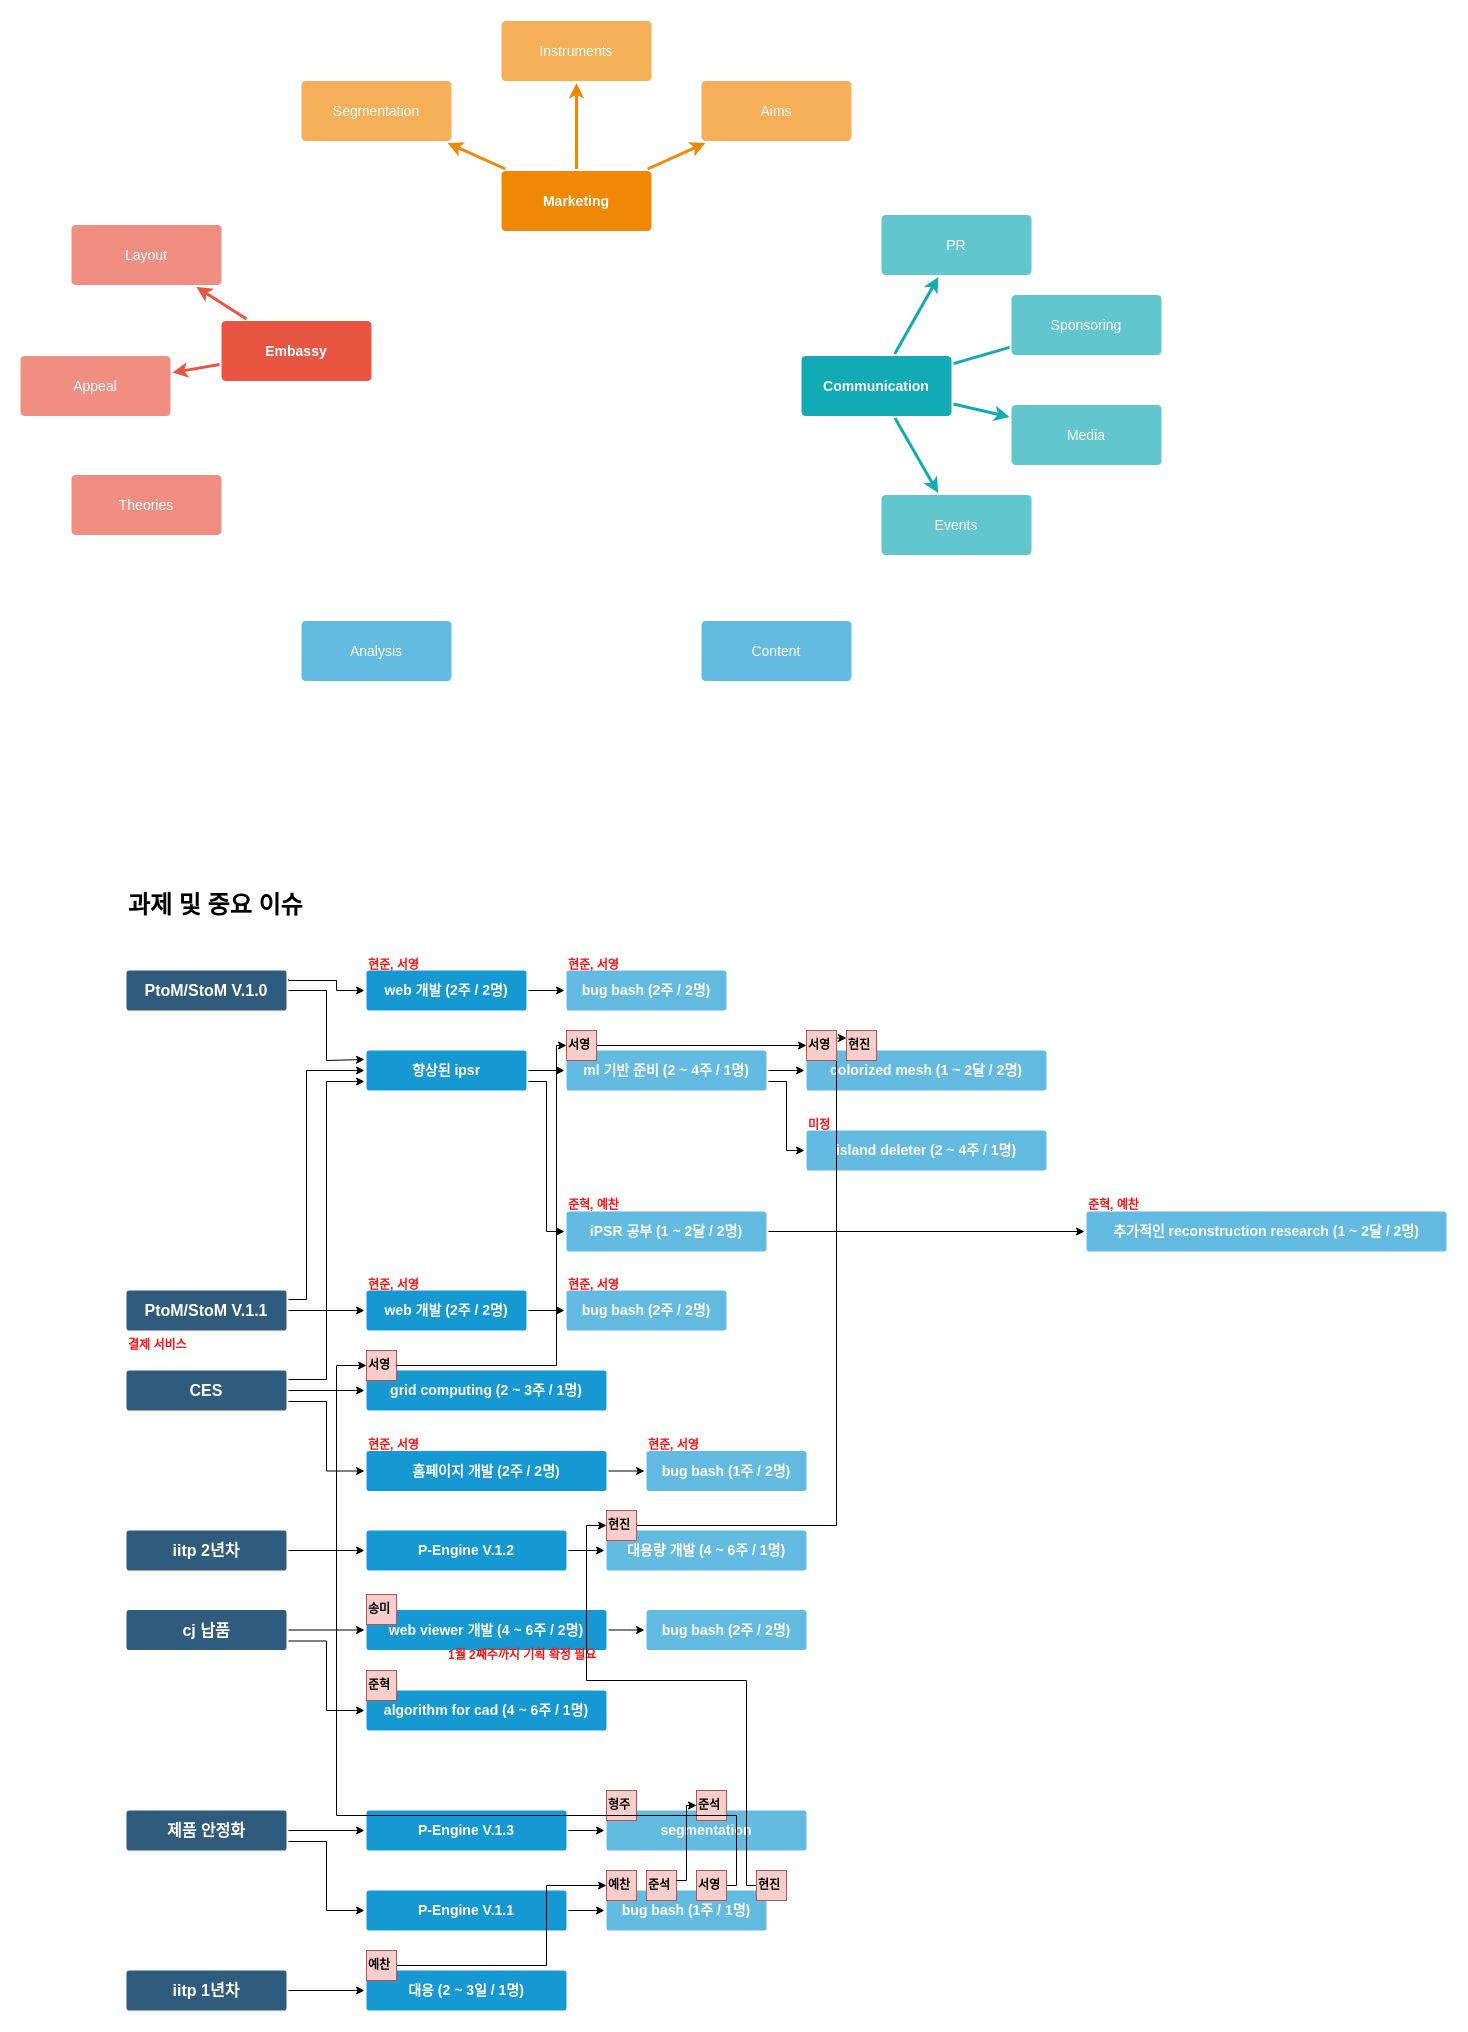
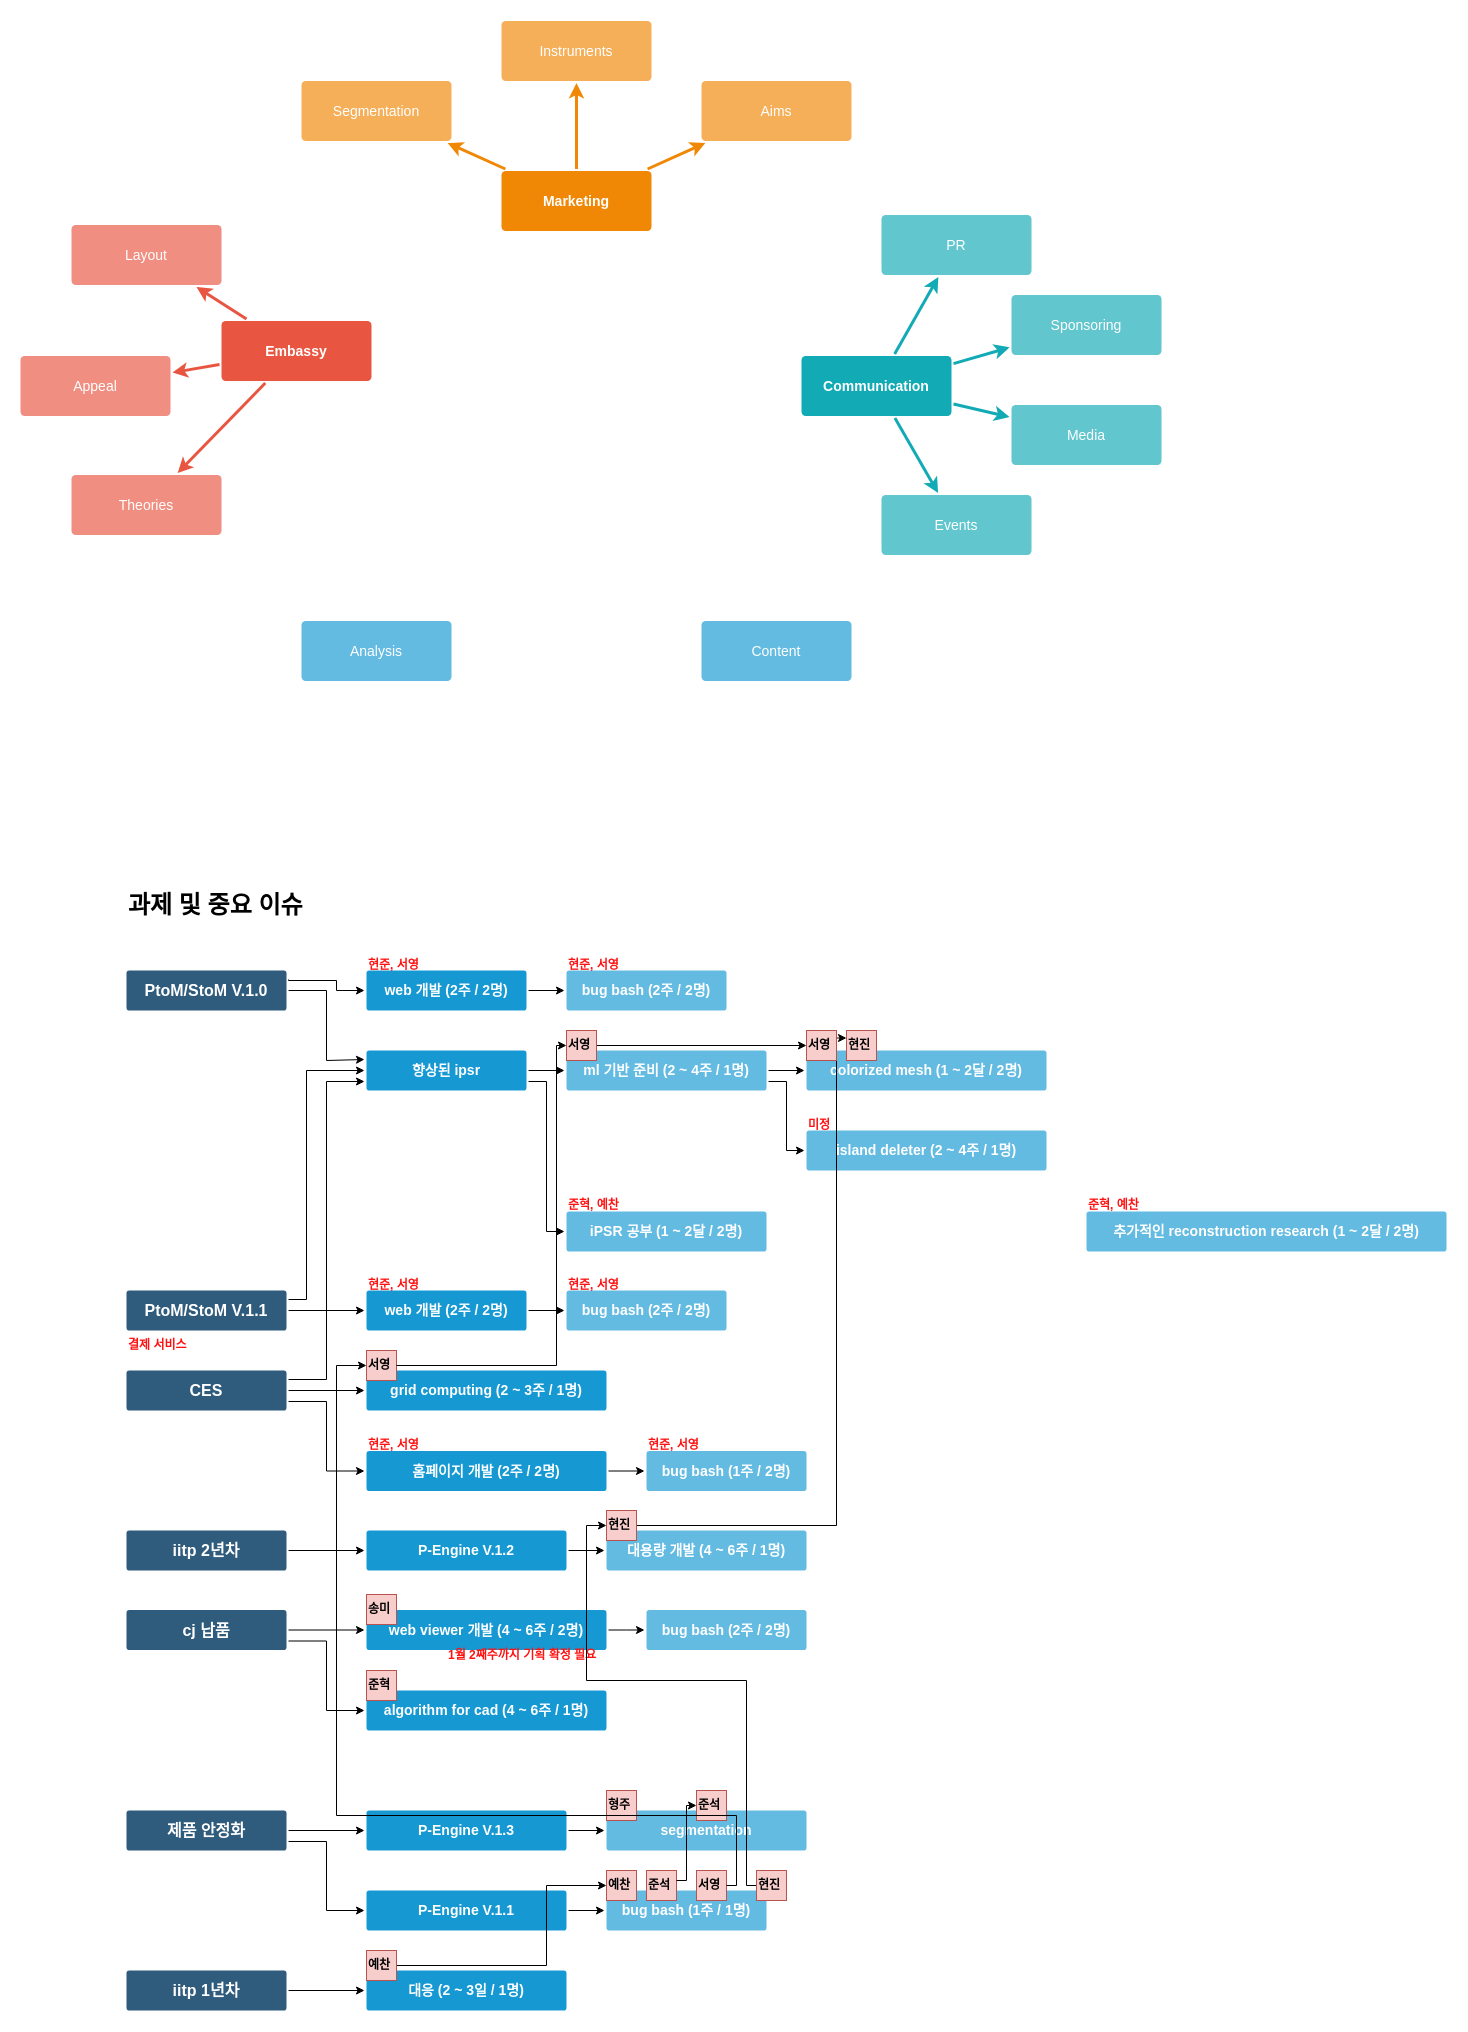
- <mxCell id="29" value="" style="edgeStyle=none;rounded=1;jumpStyle=none;html=1;shadow=0;labelBackgroundColor=none;startArrow=none;startFill=0;jettySize=auto;orthogonalLoop=1;strokeColor=#12AAB5;strokeWidth=3;fontFamily=Helvetica;fontSize=14;fontColor=#FFFFFF;spacing=5;fontStyle=1;fillColor=#b0e3e6;endArrow=none;" parent="1" source="23" target="28" edge="1"><mxGeometry relative="1" as="geometry" /></mxCell>
+ <mxCell id="29" value="" style="edgeStyle=none;rounded=1;jumpStyle=none;html=1;shadow=0;labelBackgroundColor=none;startArrow=none;startFill=0;jettySize=auto;orthogonalLoop=1;strokeColor=#12AAB5;strokeWidth=3;fontFamily=Helvetica;fontSize=14;fontColor=#FFFFFF;spacing=5;fontStyle=1;fillColor=#b0e3e6;" parent="1" source="23" target="28" edge="1"><mxGeometry relative="1" as="geometry" /></mxCell>
+ <mxCell id="6" value="" style="edgeStyle=none;rounded=1;jumpStyle=none;html=1;shadow=0;labelBackgroundColor=none;startArrow=none;startFill=0;jettySize=auto;orthogonalLoop=1;strokeColor=#E85642;strokeWidth=3;fontFamily=Helvetica;fontSize=14;fontColor=#FFFFFF;spacing=5;fontStyle=1;fillColor=#b0e3e6;" parent="1" source="7" target="8" edge="1"><mxGeometry relative="1" as="geometry" /></mxCell>
- <mxCell id="51" style="edgeStyle=orthogonalEdgeStyle;rounded=0;orthogonalLoop=1;jettySize=auto;html=1;" edge="1" parent="1" source="52" target="53"><mxGeometry relative="1" as="geometry" /></mxCell>
